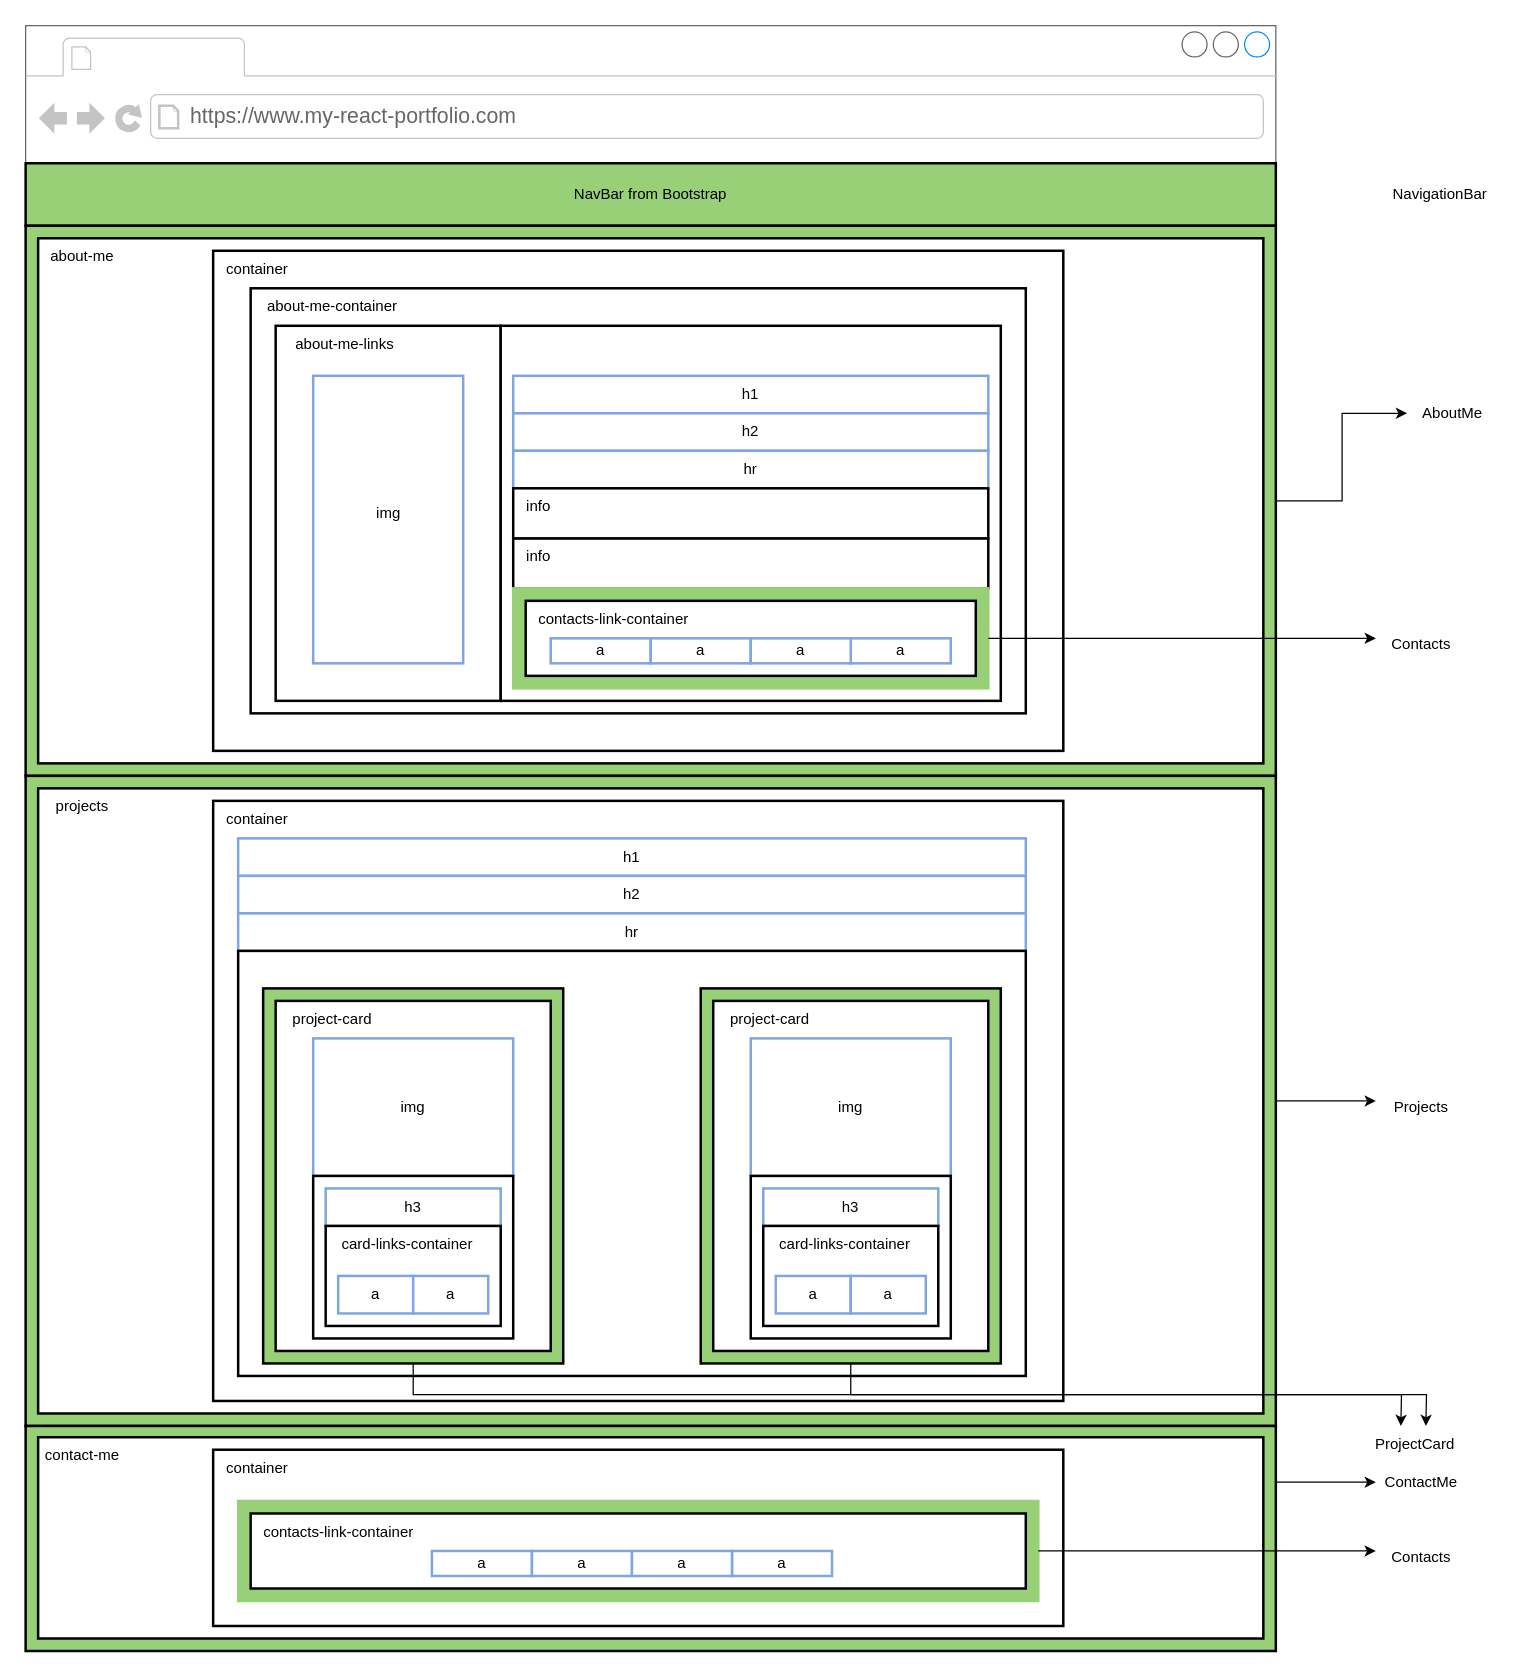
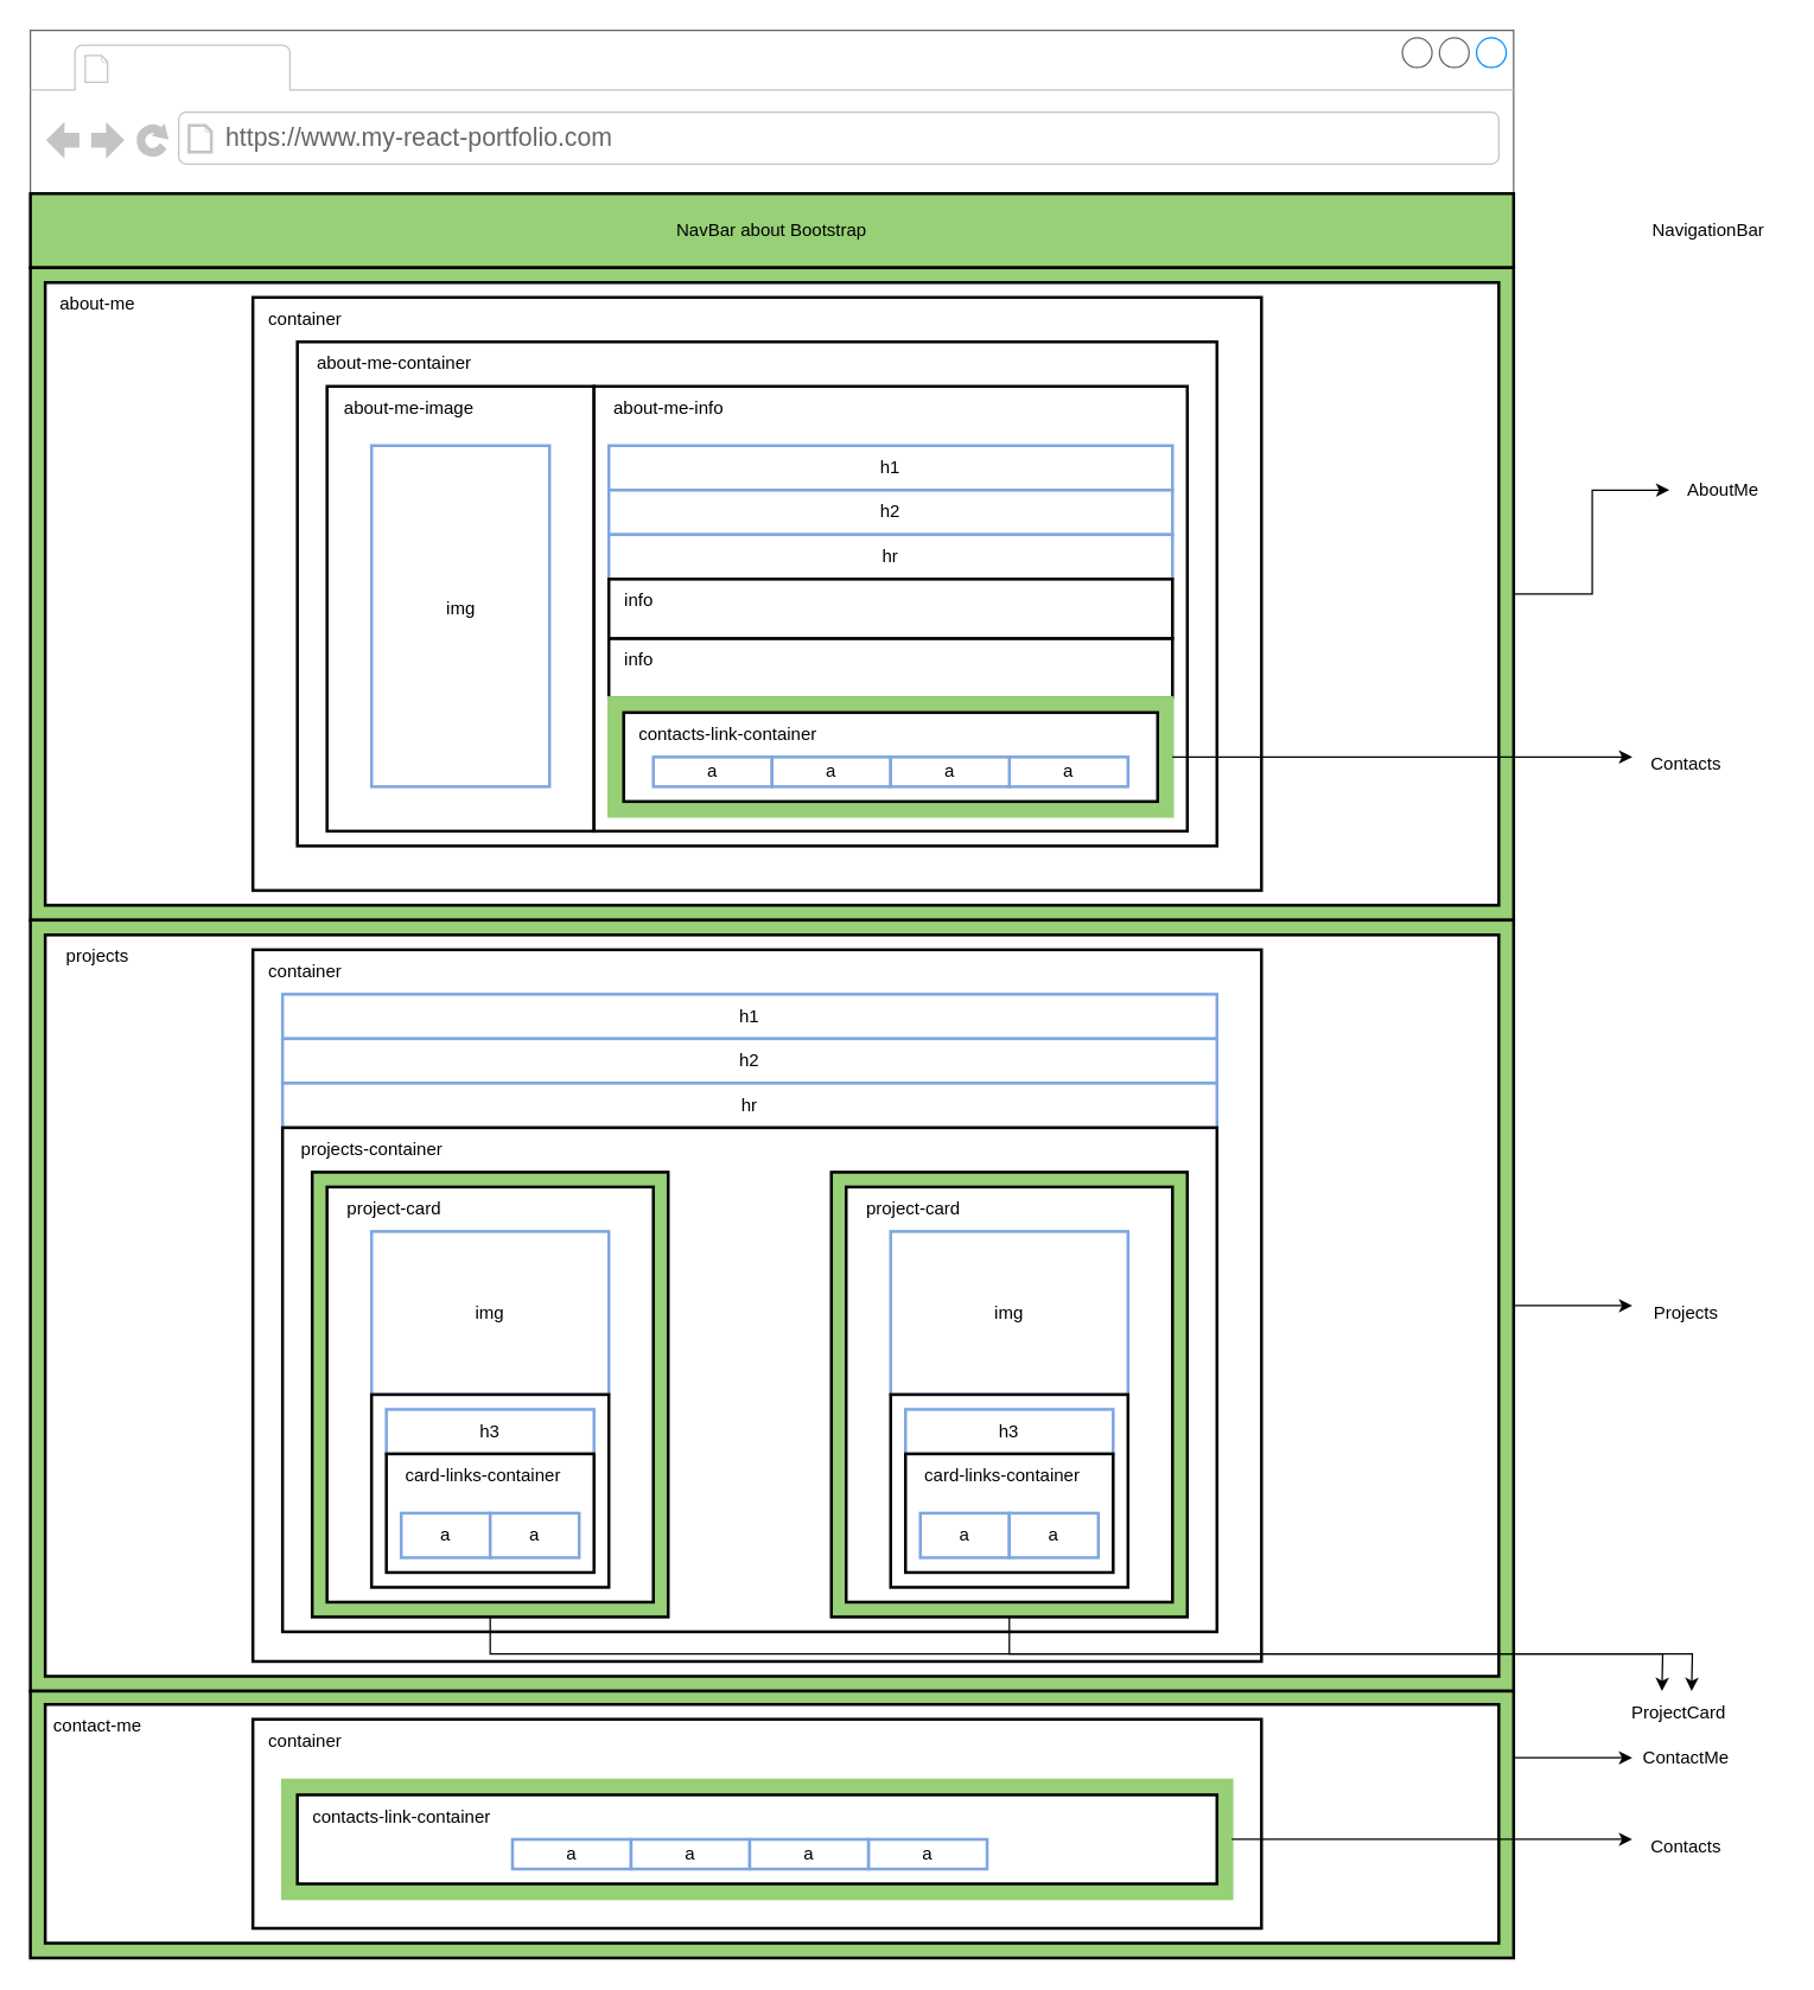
- <mxCell id="4" value="NavBar from Bootstrap" style="rounded=0;whiteSpace=wrap;html=1;strokeWidth=2;strokeColor=#000000;fillColor=#97D077;" vertex="1" parent="2"><mxGeometry y="110" width="1000" height="50" as="geometry" /></mxCell>
+ <mxCell id="4" value="NavBar about Bootstrap" style="rounded=0;whiteSpace=wrap;html=1;strokeWidth=2;strokeColor=#000000;fillColor=#97D077;" vertex="1" parent="2"><mxGeometry y="110" width="1000" height="50" as="geometry" /></mxCell>
- <mxCell id="16" value="about-me-links" style="text;html=1;align=center;verticalAlign=middle;resizable=0;points=[];autosize=1;strokeColor=none;fillColor=none;" vertex="1" parent="2"><mxGeometry x="200" y="240" width="110" height="30" as="geometry" /></mxCell>
+ <mxCell id="16" value="about-me-image" style="text;html=1;align=center;verticalAlign=middle;resizable=0;points=[];autosize=1;strokeColor=none;fillColor=none;" vertex="1" parent="2"><mxGeometry x="200" y="240" width="110" height="30" as="geometry" /></mxCell>
+ <mxCell id="17" value="about-me-info" style="text;html=1;align=center;verticalAlign=middle;resizable=0;points=[];autosize=1;strokeColor=none;fillColor=none;" vertex="1" parent="2"><mxGeometry x="380" y="240" width="100" height="30" as="geometry" /></mxCell>
+ <mxCell id="41" value="projects-container" style="text;html=1;align=center;verticalAlign=middle;resizable=0;points=[];autosize=1;strokeColor=none;fillColor=none;" vertex="1" parent="2"><mxGeometry x="170" y="740" width="120" height="30" as="geometry" /></mxCell>
